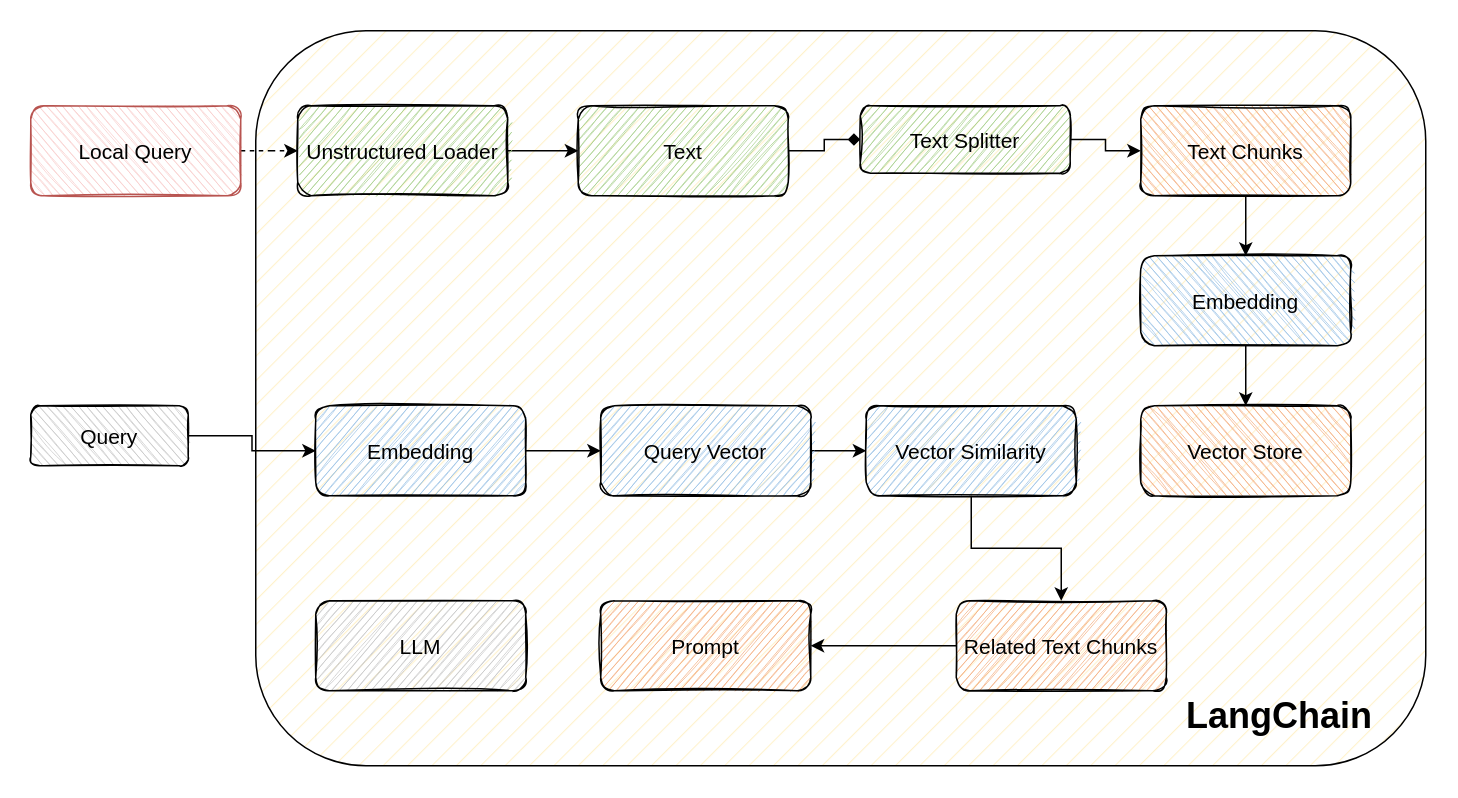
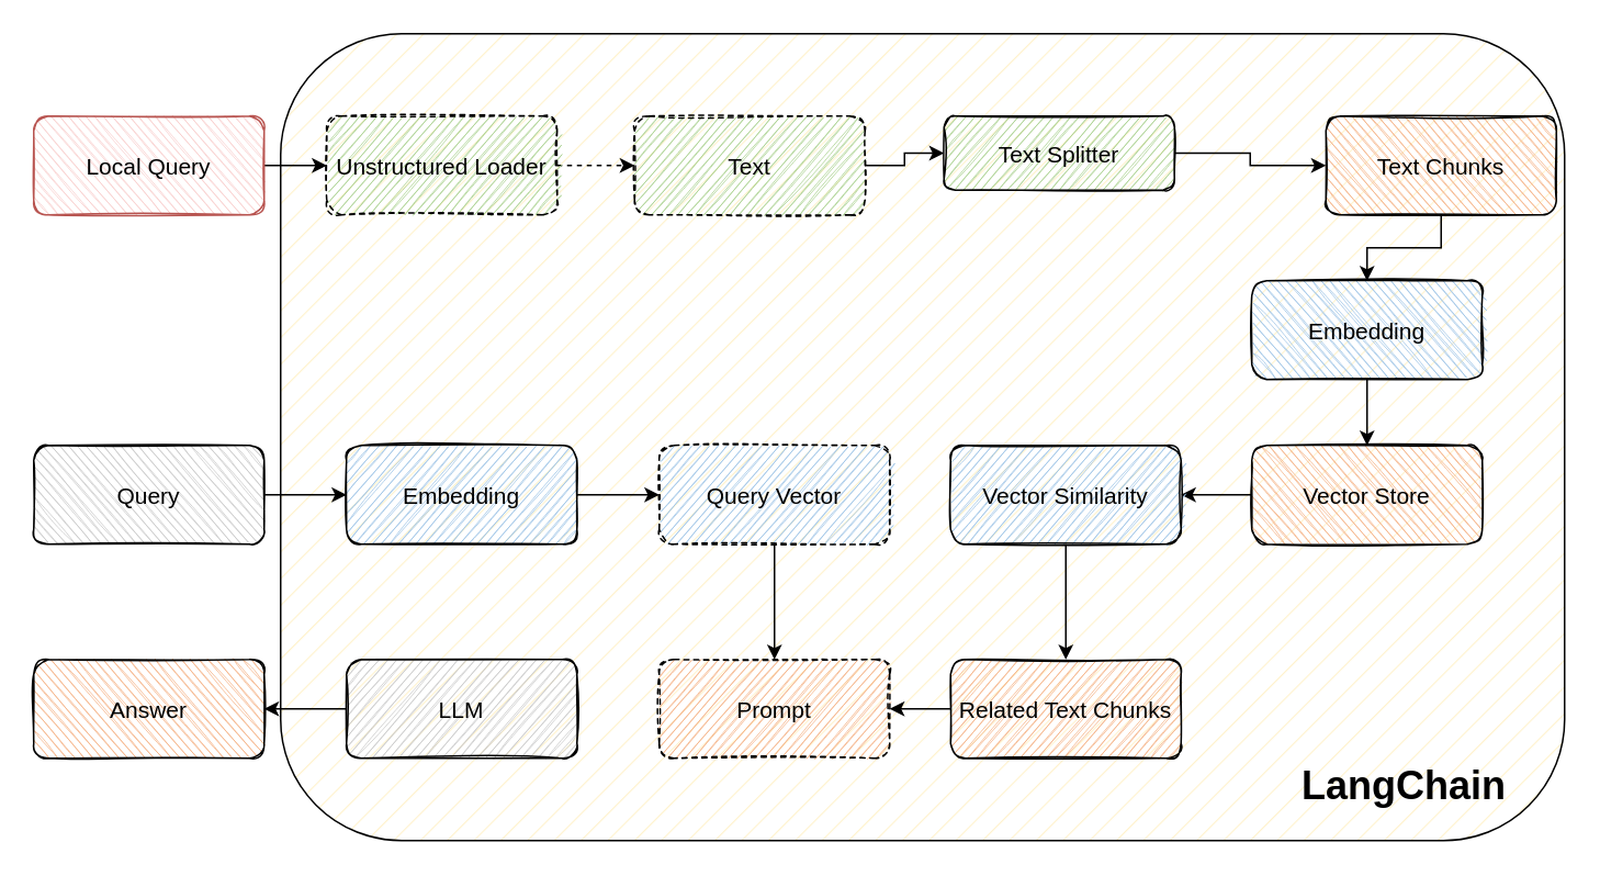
- <mxCell id="5" style="edgeStyle=orthogonalEdgeStyle;rounded=0;orthogonalLoop=1;jettySize=auto;html=1;fontSize=14;endArrow=diamond;" edge="1" parent="1" source="6" target="8"><mxGeometry relative="1" as="geometry" /></mxCell>
+ <mxCell id="5" style="edgeStyle=orthogonalEdgeStyle;rounded=0;orthogonalLoop=1;jettySize=auto;html=1;fontSize=14;" edge="1" parent="1" source="6" target="8"><mxGeometry relative="1" as="geometry" /></mxCell>
- <mxCell id="3" value="" style="edgeStyle=orthogonalEdgeStyle;rounded=0;orthogonalLoop=1;jettySize=auto;html=1;dashed=1;" edge="1" parent="1" source="4" target="30"><mxGeometry relative="1" as="geometry" /></mxCell>
+ <mxCell id="3" value="" style="edgeStyle=orthogonalEdgeStyle;rounded=0;orthogonalLoop=1;jettySize=auto;html=1;" edge="1" parent="1" source="4" target="30"><mxGeometry relative="1" as="geometry" /></mxCell>
- <mxCell id="30" value="Unstructured Loader" style="rounded=1;strokeColor=#000000;fillColor=#A9D08E;gradientColor=none;sketch=1;fontSize=14;" vertex="1" parent="1"><mxGeometry x="198" y="70" width="140" height="60" as="geometry" /></mxCell>
+ <mxCell id="30" value="Unstructured Loader" style="rounded=1;strokeColor=#000000;fillColor=#A9D08E;gradientColor=none;sketch=1;fontSize=14;dashed=1;" vertex="1" parent="1"><mxGeometry x="198" y="70" width="140" height="60" as="geometry" /></mxCell>
- <mxCell id="29" value="" style="edgeStyle=orthogonalEdgeStyle;rounded=0;orthogonalLoop=1;jettySize=auto;html=1;" edge="1" parent="1" source="30" target="6"><mxGeometry relative="1" as="geometry" /></mxCell>
+ <mxCell id="29" value="" style="edgeStyle=orthogonalEdgeStyle;rounded=0;orthogonalLoop=1;jettySize=auto;html=1;dashed=1;" edge="1" parent="1" source="30" target="6"><mxGeometry relative="1" as="geometry" /></mxCell>
- <mxCell id="6" value="Text" style="rounded=1;strokeColor=#000000;fillColor=#A9D08E;gradientColor=none;sketch=1;fontSize=14;" vertex="1" parent="1"><mxGeometry x="385" y="70" width="140" height="60" as="geometry" /></mxCell>
+ <mxCell id="6" value="Text" style="rounded=1;strokeColor=#000000;fillColor=#A9D08E;gradientColor=none;sketch=1;fontSize=14;dashed=1;" vertex="1" parent="1"><mxGeometry x="385" y="70" width="140" height="60" as="geometry" /></mxCell>
- <mxCell id="10" value="Text Chunks" style="rounded=1;strokeColor=#000000;fillColor=#F4B183;gradientColor=none;sketch=1;fontSize=14;flipV=1;" vertex="1" parent="1"><mxGeometry y="70" width="140" height="60" as="geometry" x="760" /></mxCell>
+ <mxCell id="10" value="Text Chunks" style="rounded=1;strokeColor=#000000;fillColor=#F4B183;gradientColor=none;sketch=1;fontSize=14;flipV=1;" vertex="1" parent="1"><mxGeometry x="805" y="70" width="140" height="60" as="geometry" /></mxCell>
- <mxCell id="16" value="Query" style="rounded=1;strokeColor=#000000;fillColor=#C9C9C9;gradientColor=none;sketch=1;fontSize=14;flipH=0;flipV=1;" vertex="1" parent="1"><mxGeometry x="20" y="270" width="105" height="40" as="geometry" /></mxCell>
+ <mxCell id="16" value="Query" style="rounded=1;strokeColor=#000000;fillColor=#C9C9C9;gradientColor=none;sketch=1;fontSize=14;flipH=0;flipV=1;" vertex="1" parent="1"><mxGeometry x="20" y="270" width="140" height="60" as="geometry" /></mxCell>
- <mxCell id="20" value="Query Vector" style="rounded=1;strokeColor=#000000;fillColor=#9DC3E6;gradientColor=none;sketch=1;flipH=0;fontSize=14;" vertex="1" parent="1"><mxGeometry x="400" y="270" width="140" height="60" as="geometry" /></mxCell>
+ <mxCell id="20" value="Query Vector" style="rounded=1;strokeColor=#000000;fillColor=#9DC3E6;gradientColor=none;sketch=1;flipH=0;fontSize=14;dashed=1;" vertex="1" parent="1"><mxGeometry x="400" y="270" width="140" height="60" as="geometry" /></mxCell>
- <mxCell id="19" value="" style="edgeStyle=orthogonalEdgeStyle;rounded=0;orthogonalLoop=1;jettySize=auto;html=1;" edge="1" parent="1" source="20" target="22"><mxGeometry relative="1" as="geometry" /></mxCell>
+ <mxCell id="19" value="" style="edgeStyle=orthogonalEdgeStyle;rounded=0;orthogonalLoop=1;jettySize=auto;html=1;" edge="1" parent="1" source="20" target="25"><mxGeometry relative="1" as="geometry" /></mxCell>
+ <mxCell id="13" value="" style="edgeStyle=orthogonalEdgeStyle;rounded=0;orthogonalLoop=1;jettySize=auto;html=1;" edge="1" parent="1" source="14" target="22"><mxGeometry relative="1" as="geometry" /></mxCell>
+ <mxCell id="28" value="Answer" style="rounded=1;strokeColor=#000000;fillColor=#F4B183;gradientColor=none;sketch=1;fontSize=14;flipH=0;flipV=1;" vertex="1" parent="1"><mxGeometry x="20" y="400" width="140" height="60" as="geometry" /></mxCell>
+ <mxCell id="26" value="" style="edgeStyle=orthogonalEdgeStyle;rounded=0;orthogonalLoop=1;jettySize=auto;html=1;" edge="1" parent="1" source="27" target="28"><mxGeometry relative="1" as="geometry" /></mxCell>
- <mxCell id="25" value="Prompt" style="rounded=1;strokeColor=#000000;fillColor=#F4B183;gradientColor=none;sketch=1;fontSize=14;flipH=0;" vertex="1" parent="1"><mxGeometry x="400" y="400" width="140" height="60" as="geometry" /></mxCell>
+ <mxCell id="25" value="Prompt" style="rounded=1;strokeColor=#000000;fillColor=#F4B183;gradientColor=none;sketch=1;fontSize=14;flipH=0;dashed=1;" vertex="1" parent="1"><mxGeometry x="400" y="400" width="140" height="60" as="geometry" /></mxCell>
- <mxCell id="24" value="Related Text Chunks" style="rounded=1;strokeColor=#000000;fillColor=#F4B183;gradientColor=none;sketch=1;fontSize=14;flipH=0;" vertex="1" parent="1"><mxGeometry x="637" y="400" width="140" height="60" as="geometry" /></mxCell>
+ <mxCell id="24" value="Related Text Chunks" style="rounded=1;strokeColor=#000000;fillColor=#F4B183;gradientColor=none;sketch=1;fontSize=14;flipH=0;" vertex="1" parent="1"><mxGeometry x="577" y="400" width="140" height="60" as="geometry" /></mxCell>
